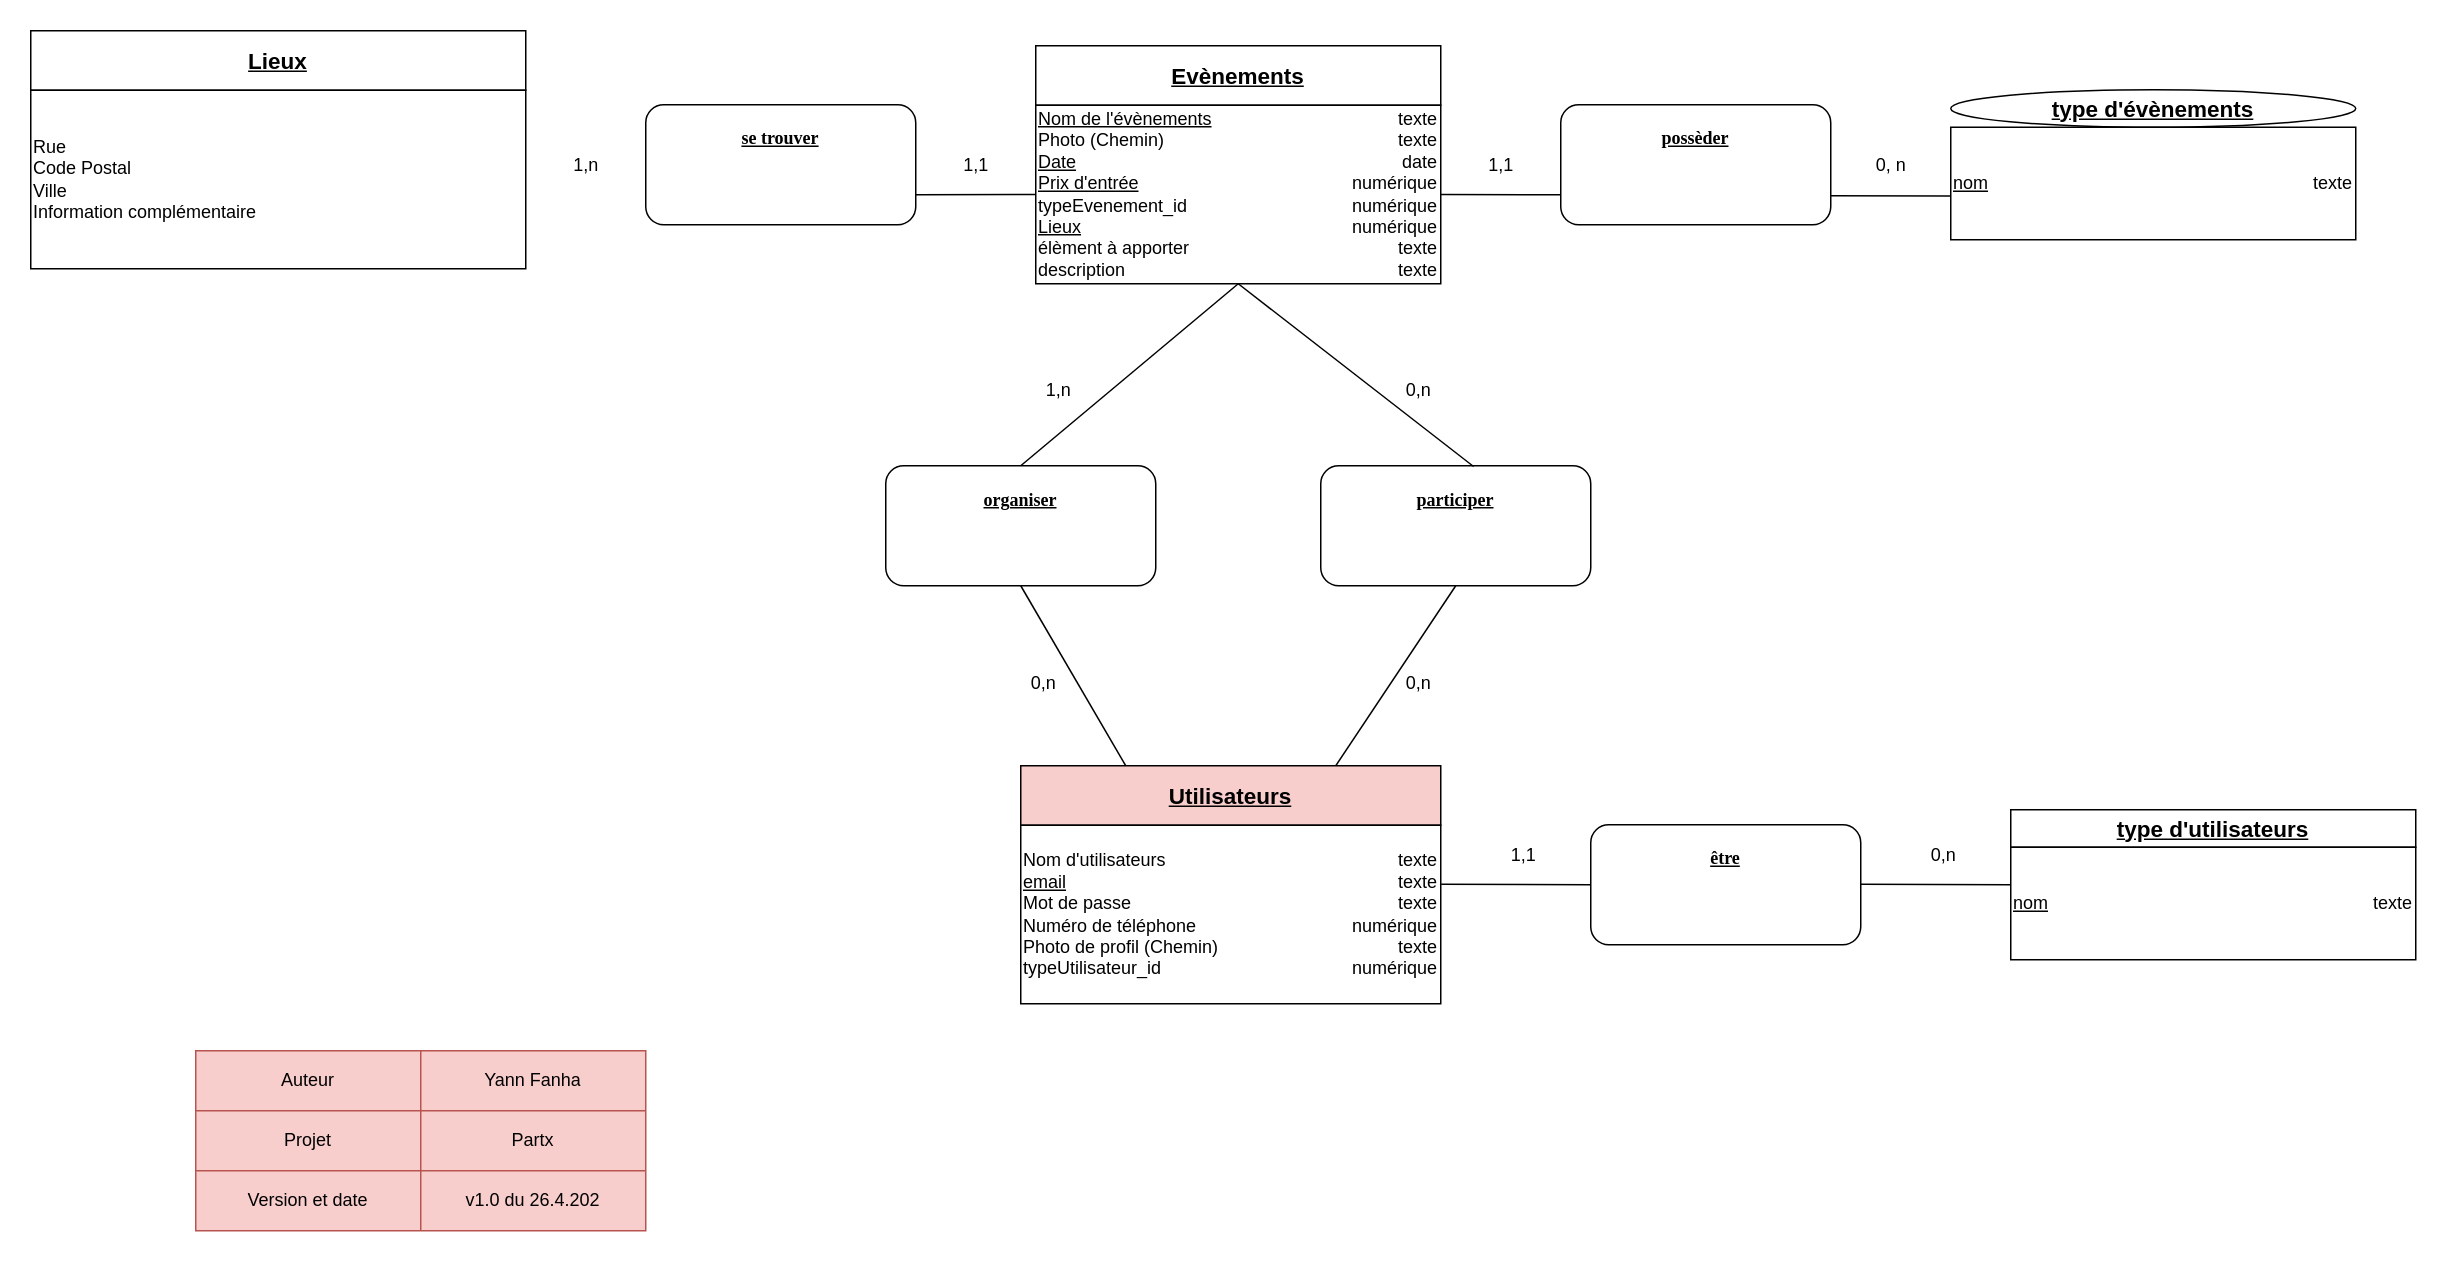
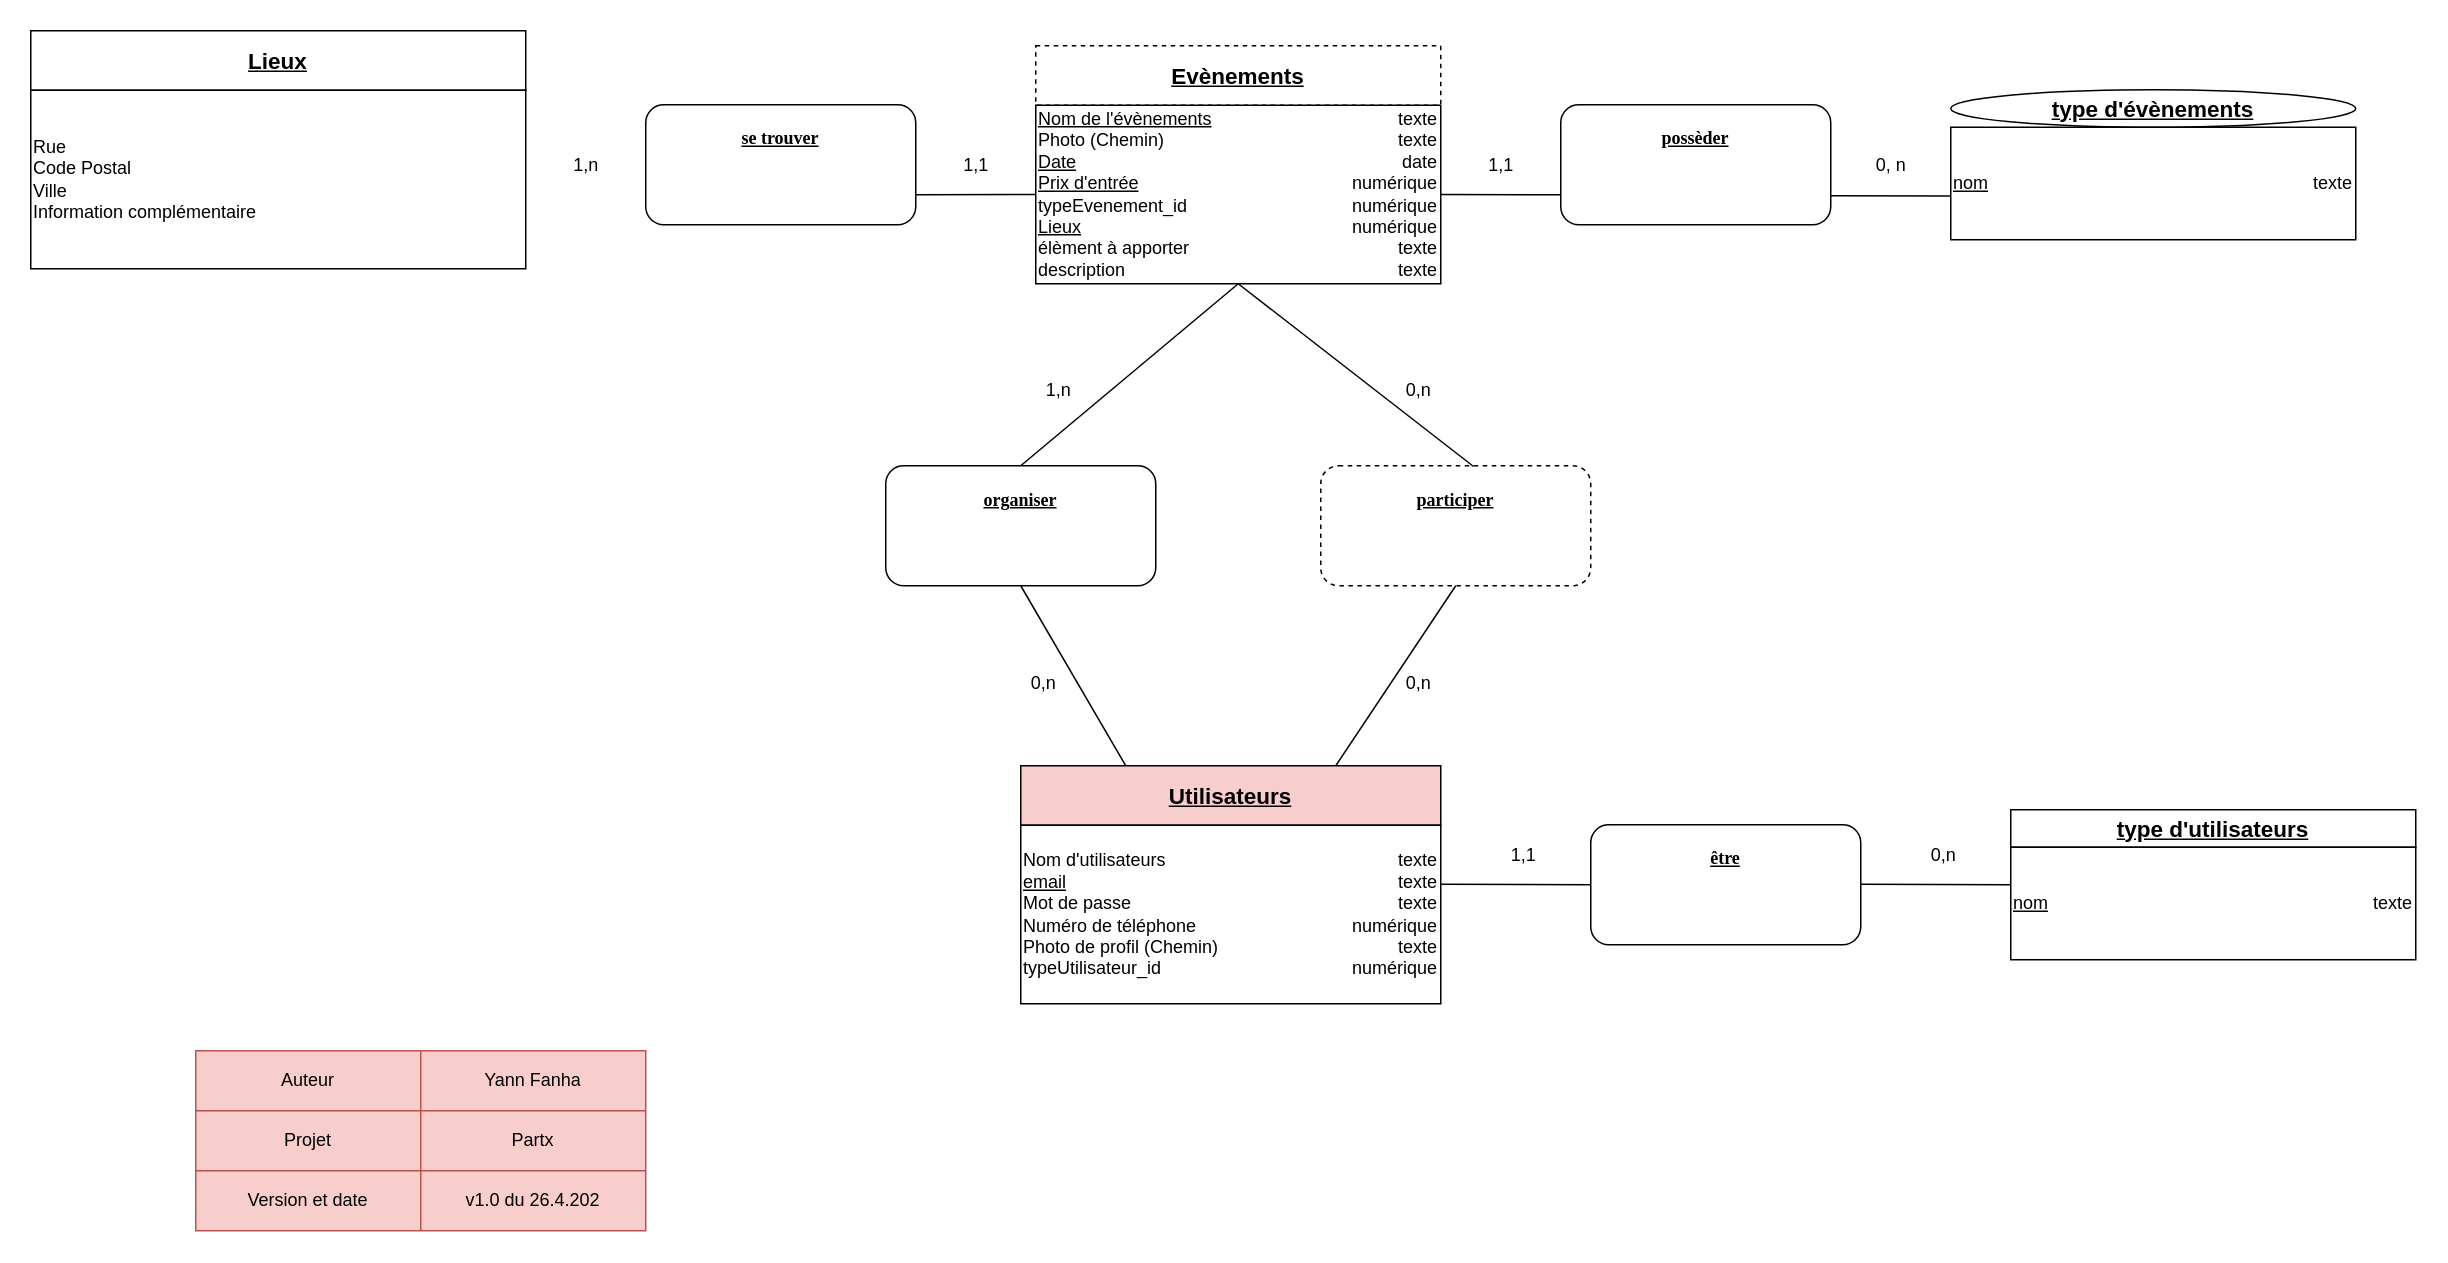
- <mxCell id="22" value="&lt;b&gt;&lt;font style=&quot;font-size: 15px&quot;&gt;&lt;u&gt;Evènements&lt;/u&gt;&lt;/font&gt;&lt;/b&gt;" style="rounded=0;whiteSpace=wrap;html=1;" parent="21" vertex="1"><mxGeometry width="270.0" height="39.667" as="geometry" /></mxCell>
+ <mxCell id="22" value="&lt;b&gt;&lt;font style=&quot;font-size: 15px&quot;&gt;&lt;u&gt;Evènements&lt;/u&gt;&lt;/font&gt;&lt;/b&gt;" style="rounded=0;whiteSpace=wrap;html=1;dashed=1;" parent="21" vertex="1"><mxGeometry width="270.0" height="39.667" as="geometry" /></mxCell>
- <mxCell id="47" value="&lt;div style=&quot;box-sizing: border-box ; width: 100% ; padding: 2px&quot;&gt;&lt;br&gt;&lt;span style=&quot;background-color: rgb(255 , 255 , 255)&quot;&gt;&lt;b&gt;&lt;u&gt;participer&lt;/u&gt;&lt;/b&gt;&lt;/span&gt;&lt;table style=&quot;width: 100% ; font-size: 1em&quot; cellpadding=&quot;2&quot; cellspacing=&quot;0&quot;&gt;&lt;tbody&gt;&lt;tr&gt;&lt;td style=&quot;text-align: left&quot;&gt;&lt;/td&gt;&lt;td style=&quot;text-align: right&quot;&gt;&lt;/td&gt;&lt;/tr&gt;&lt;tr&gt;&lt;td style=&quot;font-size: 1em ; text-align: left&quot;&gt;&lt;/td&gt;&lt;/tr&gt;&lt;/tbody&gt;&lt;/table&gt;&lt;/div&gt;" style="verticalAlign=top;align=center;overflow=fill;html=1;rounded=1;shadow=0;comic=0;labelBackgroundColor=none;strokeColor=#000000;strokeWidth=1;fillColor=#ffffff;fontFamily=Verdana;fontSize=12;fontColor=#000000;" parent="1" vertex="1"><mxGeometry x="880" y="310" width="180" height="80" as="geometry" /></mxCell>
+ <mxCell id="47" value="&lt;div style=&quot;box-sizing: border-box ; width: 100% ; padding: 2px&quot;&gt;&lt;br&gt;&lt;span style=&quot;background-color: rgb(255 , 255 , 255)&quot;&gt;&lt;b&gt;&lt;u&gt;participer&lt;/u&gt;&lt;/b&gt;&lt;/span&gt;&lt;table style=&quot;width: 100% ; font-size: 1em&quot; cellpadding=&quot;2&quot; cellspacing=&quot;0&quot;&gt;&lt;tbody&gt;&lt;tr&gt;&lt;td style=&quot;text-align: left&quot;&gt;&lt;/td&gt;&lt;td style=&quot;text-align: right&quot;&gt;&lt;/td&gt;&lt;/tr&gt;&lt;tr&gt;&lt;td style=&quot;font-size: 1em ; text-align: left&quot;&gt;&lt;/td&gt;&lt;/tr&gt;&lt;/tbody&gt;&lt;/table&gt;&lt;/div&gt;" style="verticalAlign=top;align=center;overflow=fill;html=1;rounded=1;shadow=0;comic=0;labelBackgroundColor=none;strokeColor=#000000;strokeWidth=1;fillColor=#ffffff;fontFamily=Verdana;fontSize=12;fontColor=#000000;dashed=1;" parent="1" vertex="1"><mxGeometry x="880" y="310" width="180" height="80" as="geometry" /></mxCell>
